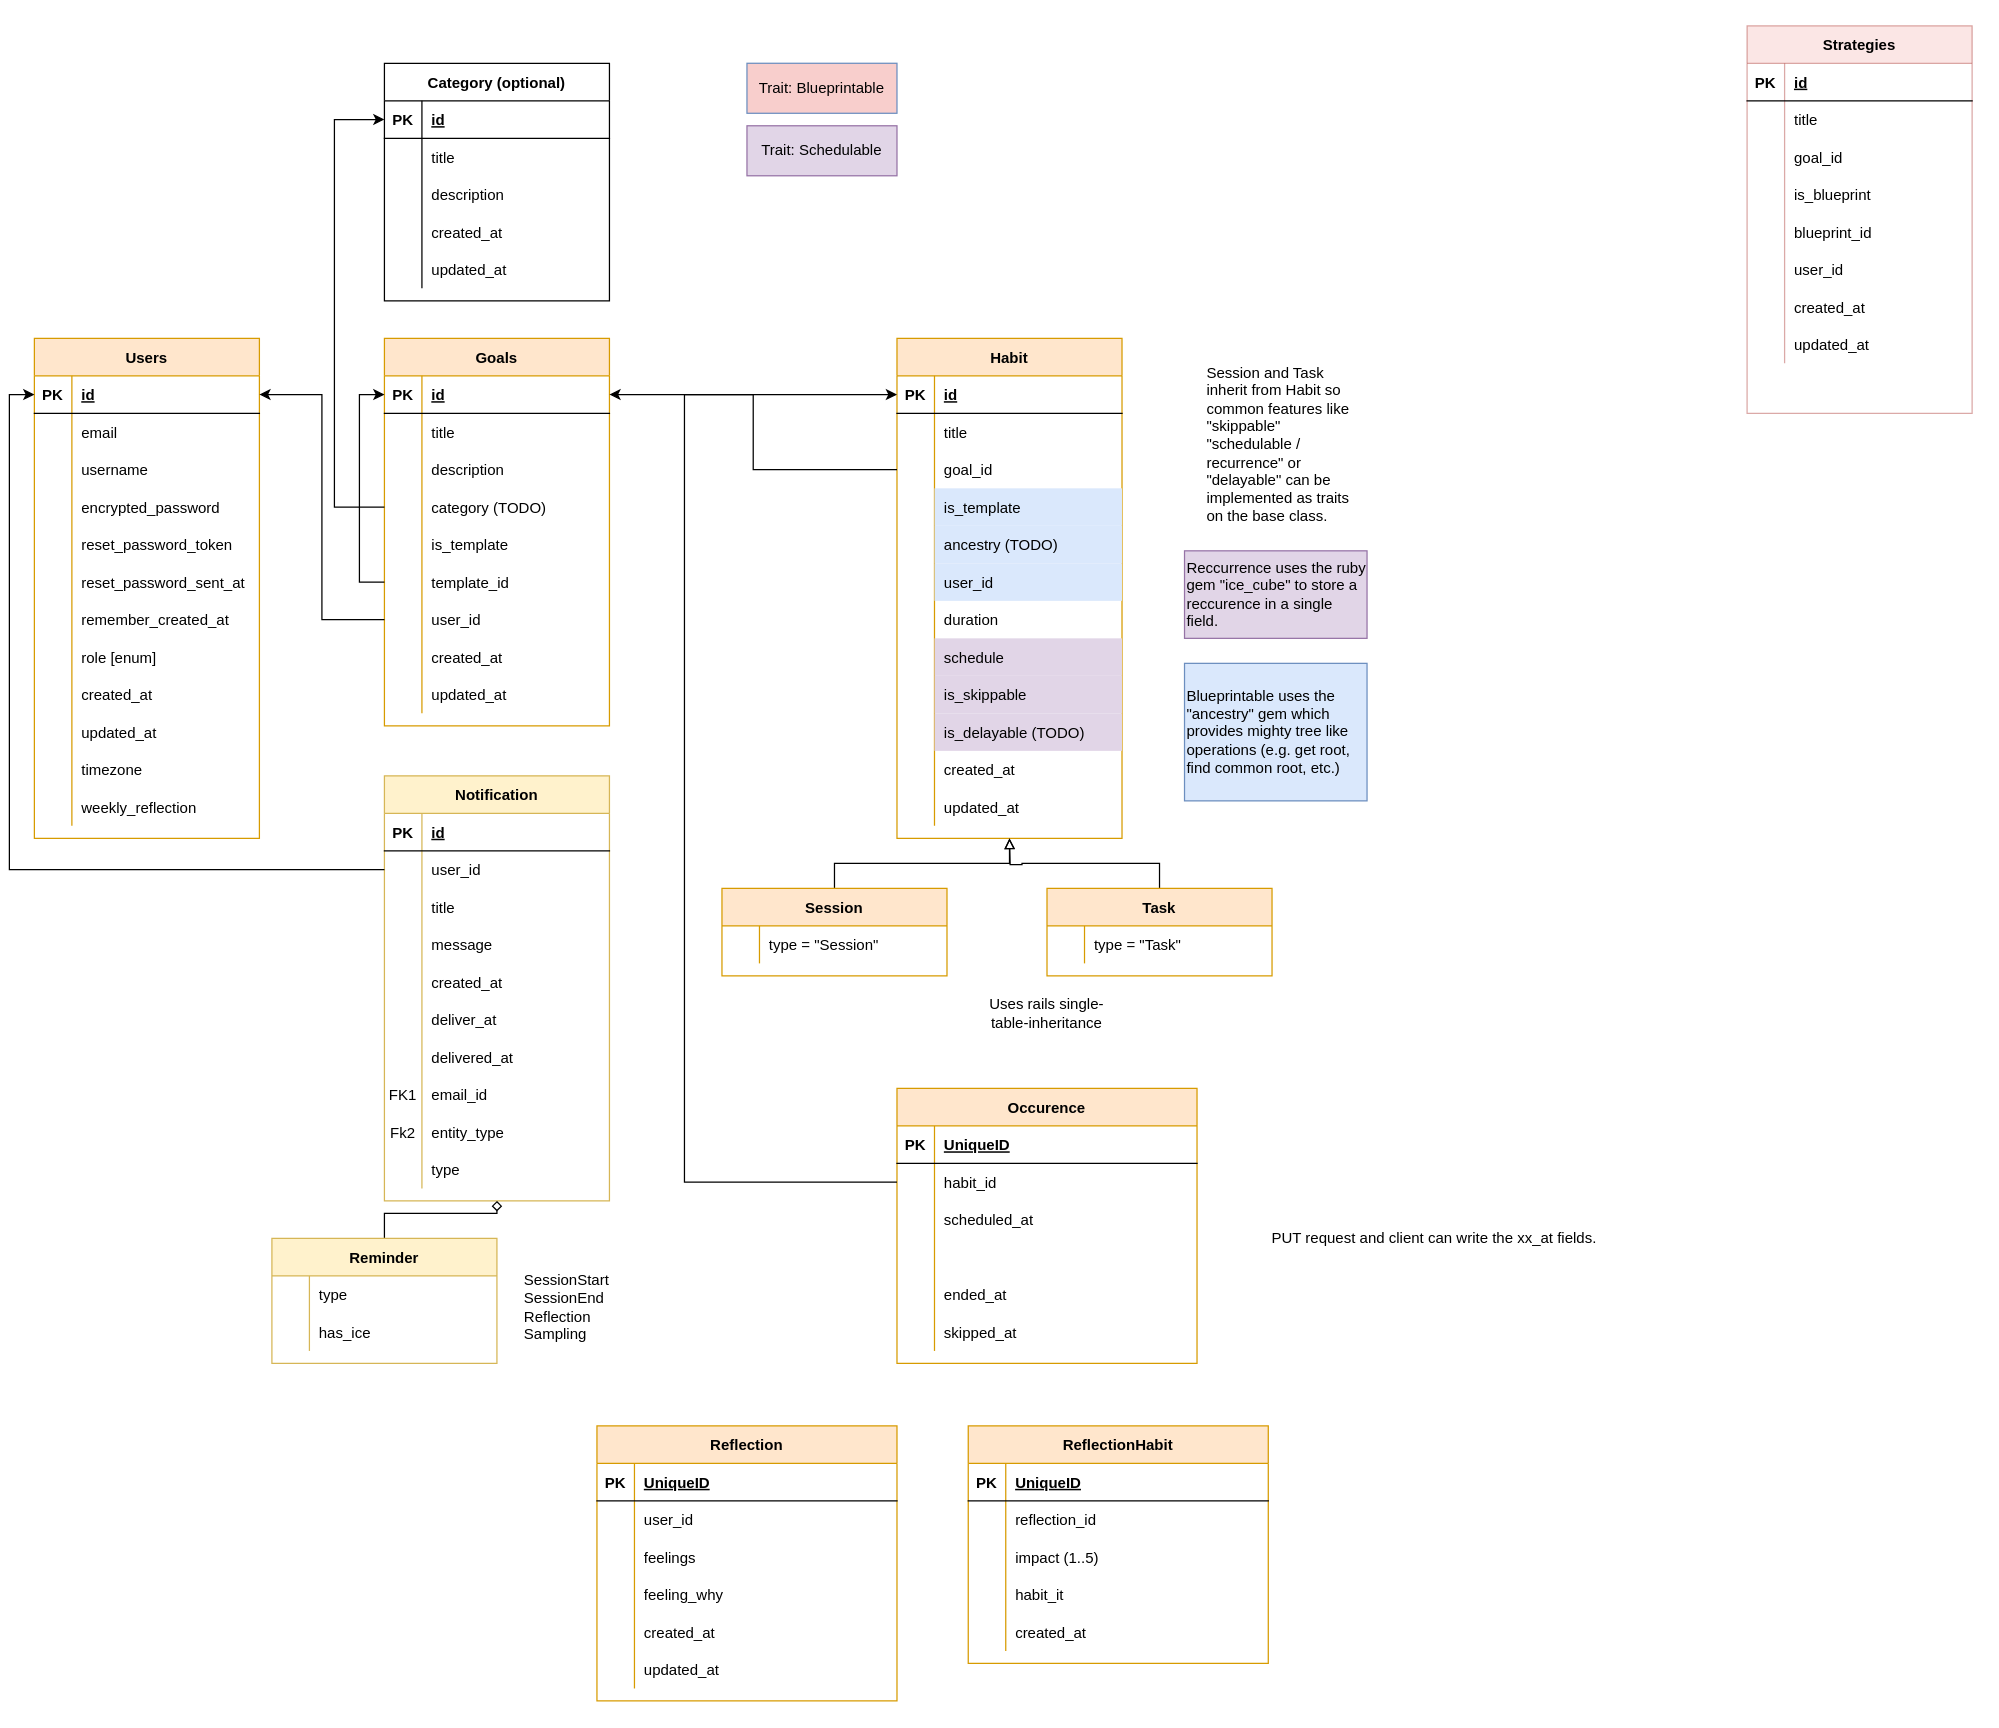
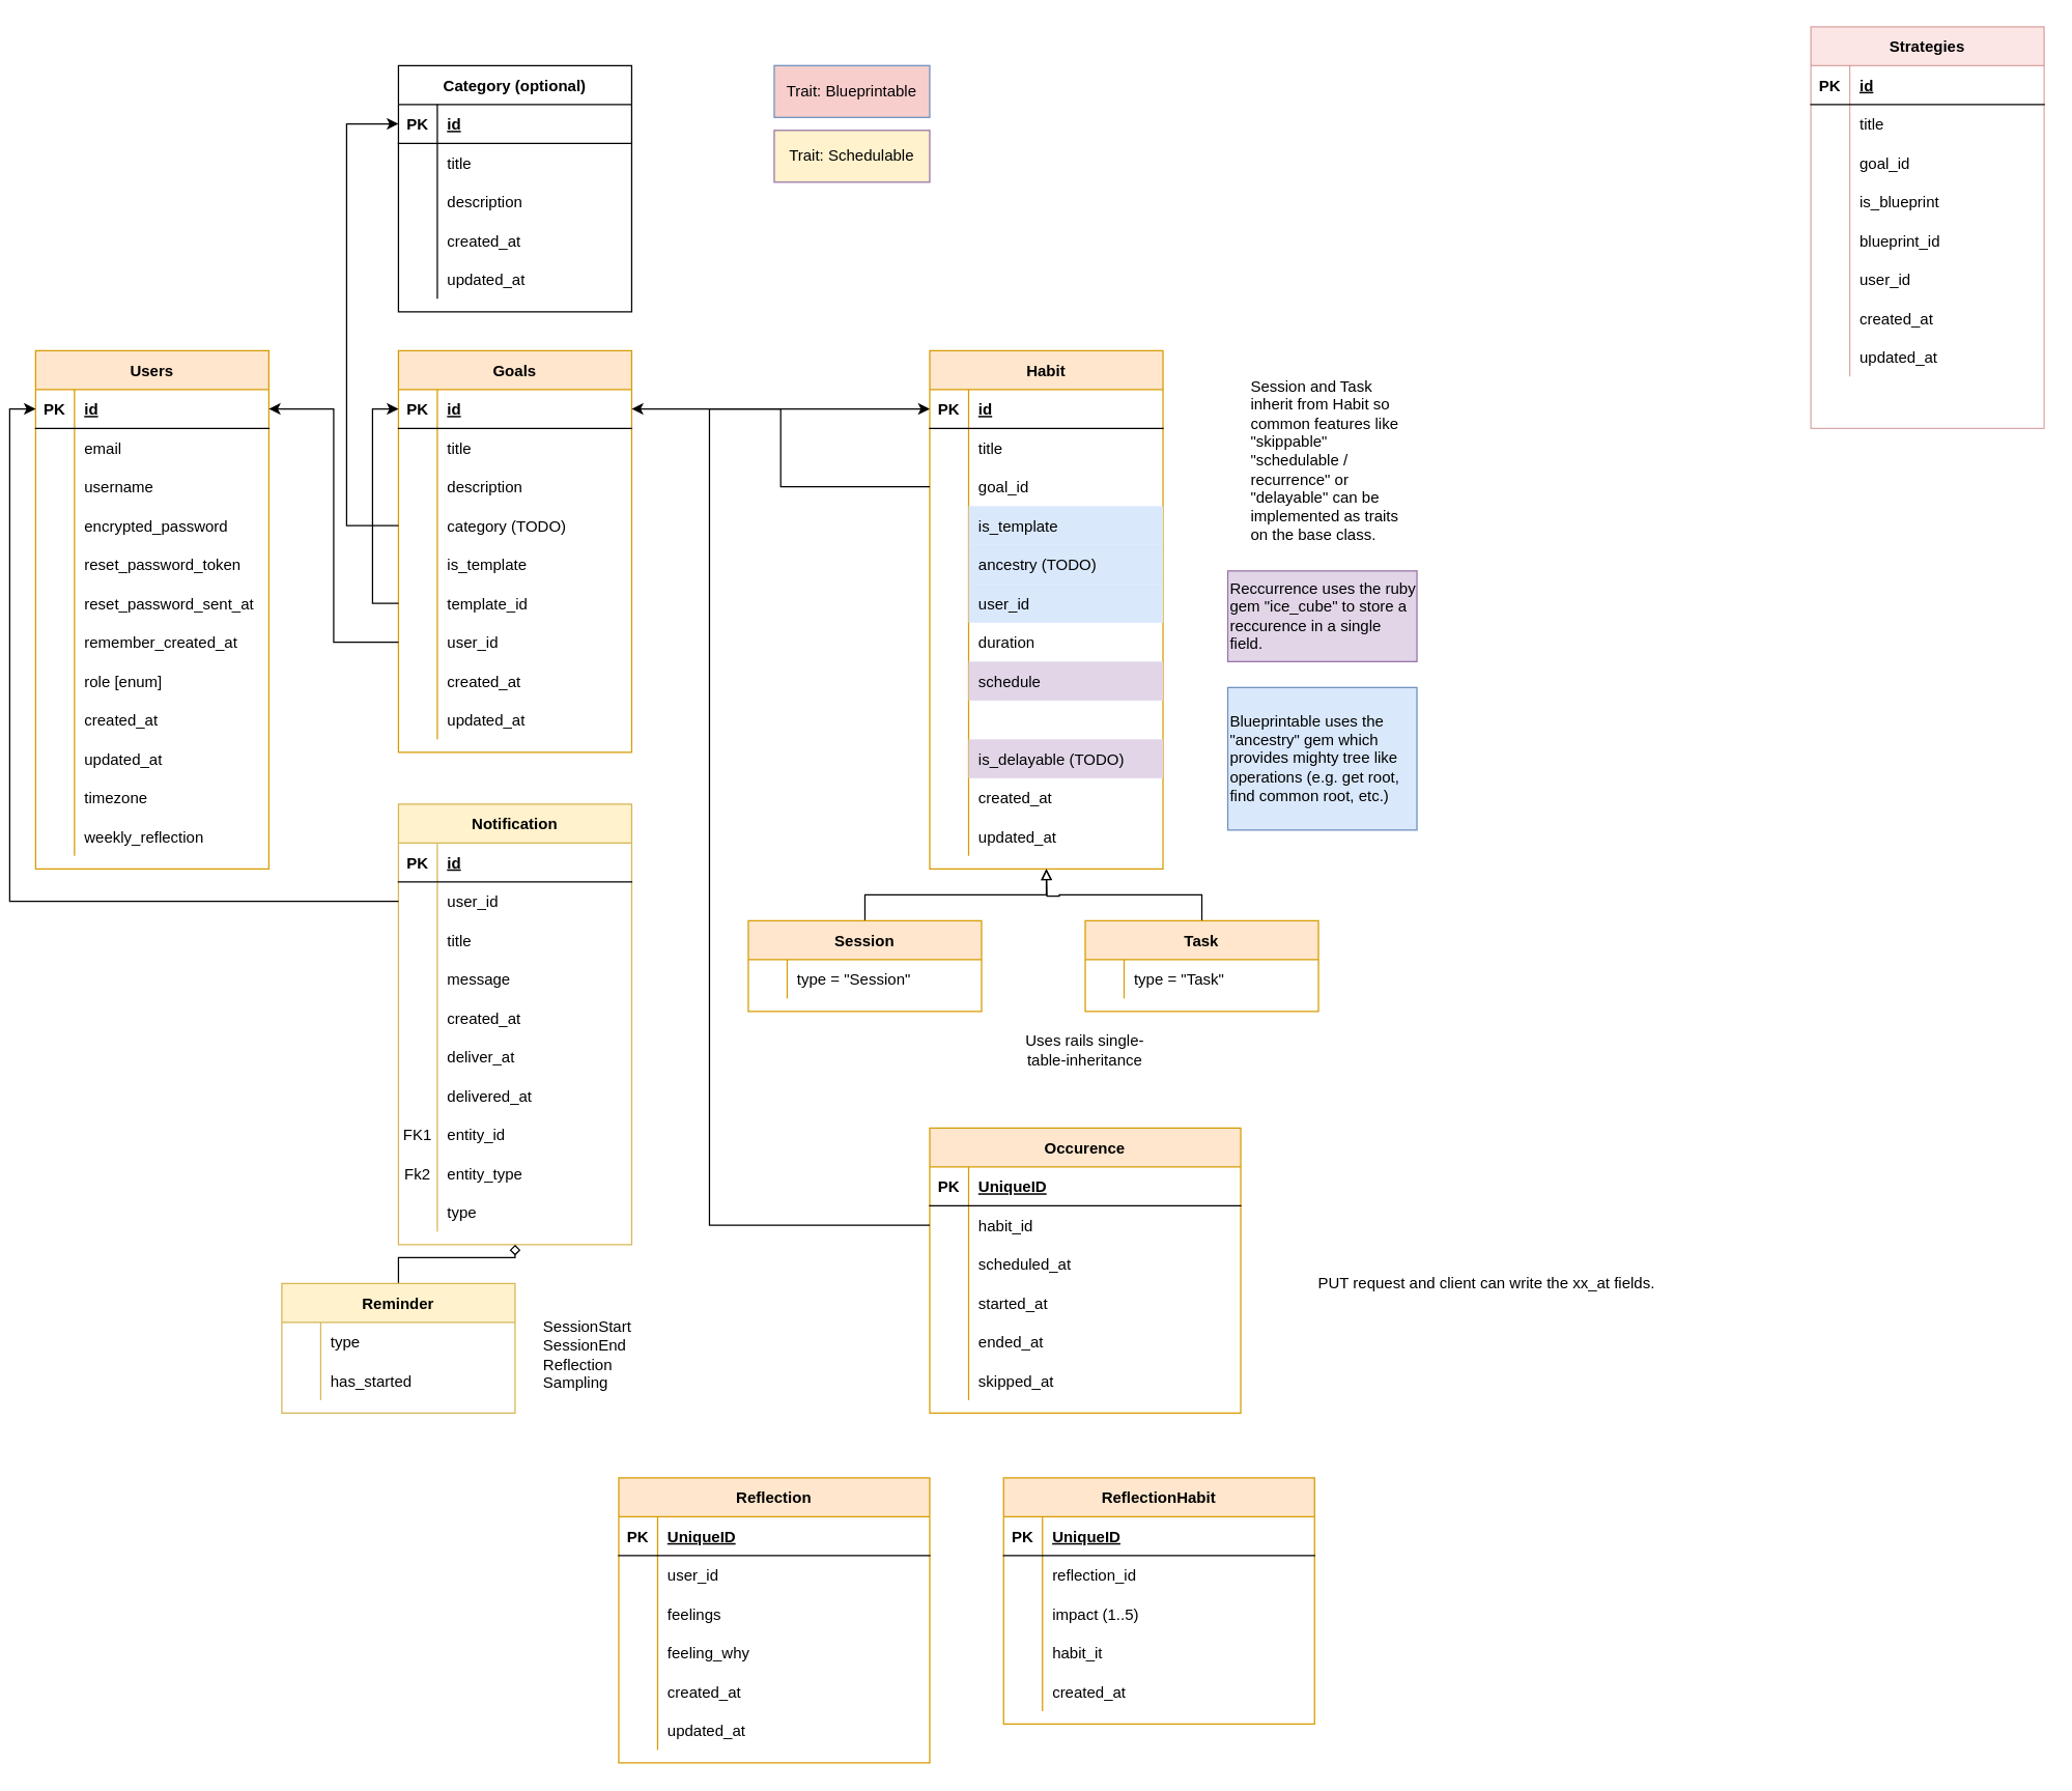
- <mxCell id="187" value="Trait: Schedulable" style="rounded=0;whiteSpace=wrap;html=1;fillColor=#e1d5e7;strokeColor=#9673a6;" parent="1" vertex="1"><mxGeometry x="590" y="100" width="120" height="40" as="geometry" /></mxCell>
+ <mxCell id="187" value="Trait: Schedulable" style="rounded=0;whiteSpace=wrap;html=1;fillColor=#fff2cc;strokeColor=#9673a6;" parent="1" vertex="1"><mxGeometry x="590" y="100" width="120" height="40" as="geometry" /></mxCell>
- <mxCell id="120" value="is_skippable" style="shape=partialRectangle;connectable=0;fillColor=#e1d5e7;top=0;left=0;bottom=0;right=0;align=left;spacingLeft=6;overflow=hidden;strokeColor=#9673a6;" parent="118" vertex="1"><mxGeometry x="30" width="150" height="30" as="geometry" /></mxCell>
- <mxCell id="173" value="email_id" style="shape=partialRectangle;connectable=0;fillColor=none;top=0;left=0;bottom=0;right=0;align=left;spacingLeft=6;overflow=hidden;" parent="171" vertex="1"><mxGeometry x="30" width="150" height="30" as="geometry" /></mxCell>
+ <mxCell id="173" value="entity_id" style="shape=partialRectangle;connectable=0;fillColor=none;top=0;left=0;bottom=0;right=0;align=left;spacingLeft=6;overflow=hidden;" parent="171" vertex="1"><mxGeometry x="30" width="150" height="30" as="geometry" /></mxCell>
+ <mxCell id="218" value="started_at" style="shape=partialRectangle;connectable=0;fillColor=none;top=0;left=0;bottom=0;right=0;align=left;spacingLeft=6;overflow=hidden;" parent="216" vertex="1"><mxGeometry x="30" width="210" height="30" as="geometry" /></mxCell>
- <mxCell id="205" value="has_ice" style="shape=partialRectangle;connectable=0;fillColor=none;top=0;left=0;bottom=0;right=0;align=left;spacingLeft=6;overflow=hidden;" parent="203" vertex="1"><mxGeometry x="30" width="150" height="30" as="geometry" /></mxCell>
+ <mxCell id="205" value="has_started" style="shape=partialRectangle;connectable=0;fillColor=none;top=0;left=0;bottom=0;right=0;align=left;spacingLeft=6;overflow=hidden;" parent="203" vertex="1"><mxGeometry x="30" width="150" height="30" as="geometry" /></mxCell>
